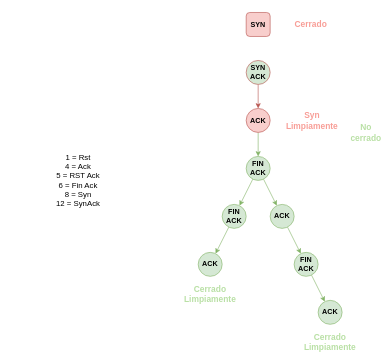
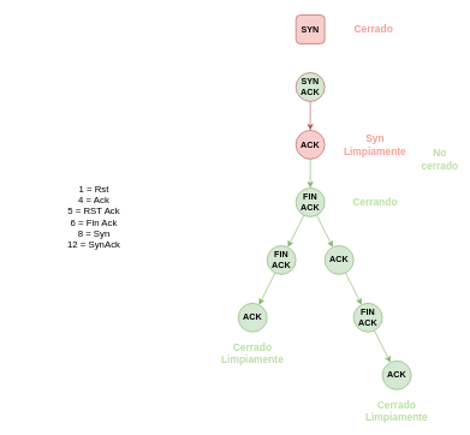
+ <mxCell id="21" value="&lt;h3&gt;&lt;span&gt;&lt;font color=&quot;#b9e0a5&quot;&gt;Cerrando&lt;/font&gt;&lt;/span&gt;&lt;/h3&gt;" style="text;html=1;strokeColor=none;fillColor=none;align=center;verticalAlign=middle;whiteSpace=wrap;rounded=0;fontStyle=0" vertex="1" parent="1"><mxGeometry x="500" y="270" width="40" height="20" as="geometry" /></mxCell>
